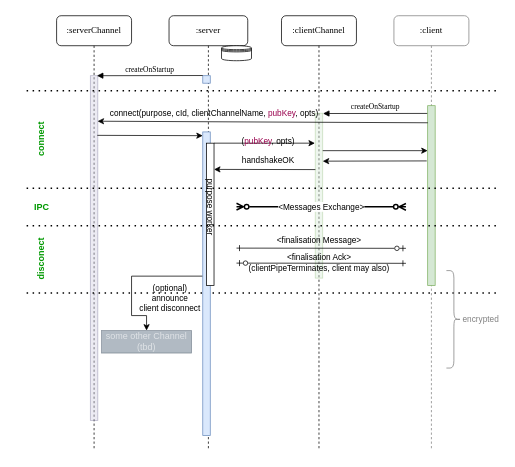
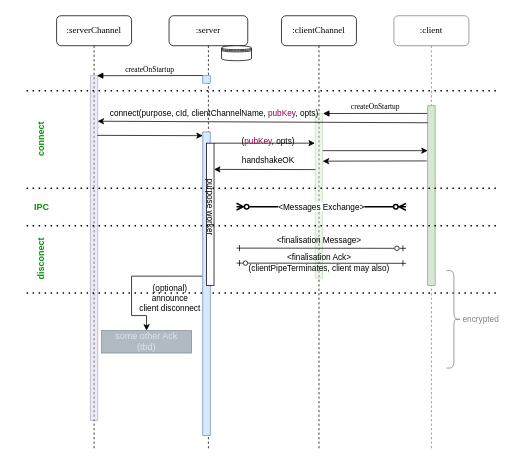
- <mxCell id="34" value="some other Channel&lt;br&gt;(tbd)" style="rounded=0;whiteSpace=wrap;html=1;fillColor=#647687;fontColor=#ffffff;strokeColor=#314354;opacity=50;textOpacity=60;" parent="1" vertex="1"><mxGeometry x="135" y="440" width="120" height="30" as="geometry" /></mxCell>
+ <mxCell id="34" value="some other Ack&lt;br&gt;(tbd)" style="rounded=0;whiteSpace=wrap;html=1;fillColor=#647687;fontColor=#ffffff;strokeColor=#314354;opacity=50;textOpacity=60;" parent="1" vertex="1"><mxGeometry x="135" y="440" width="120" height="30" as="geometry" /></mxCell>
